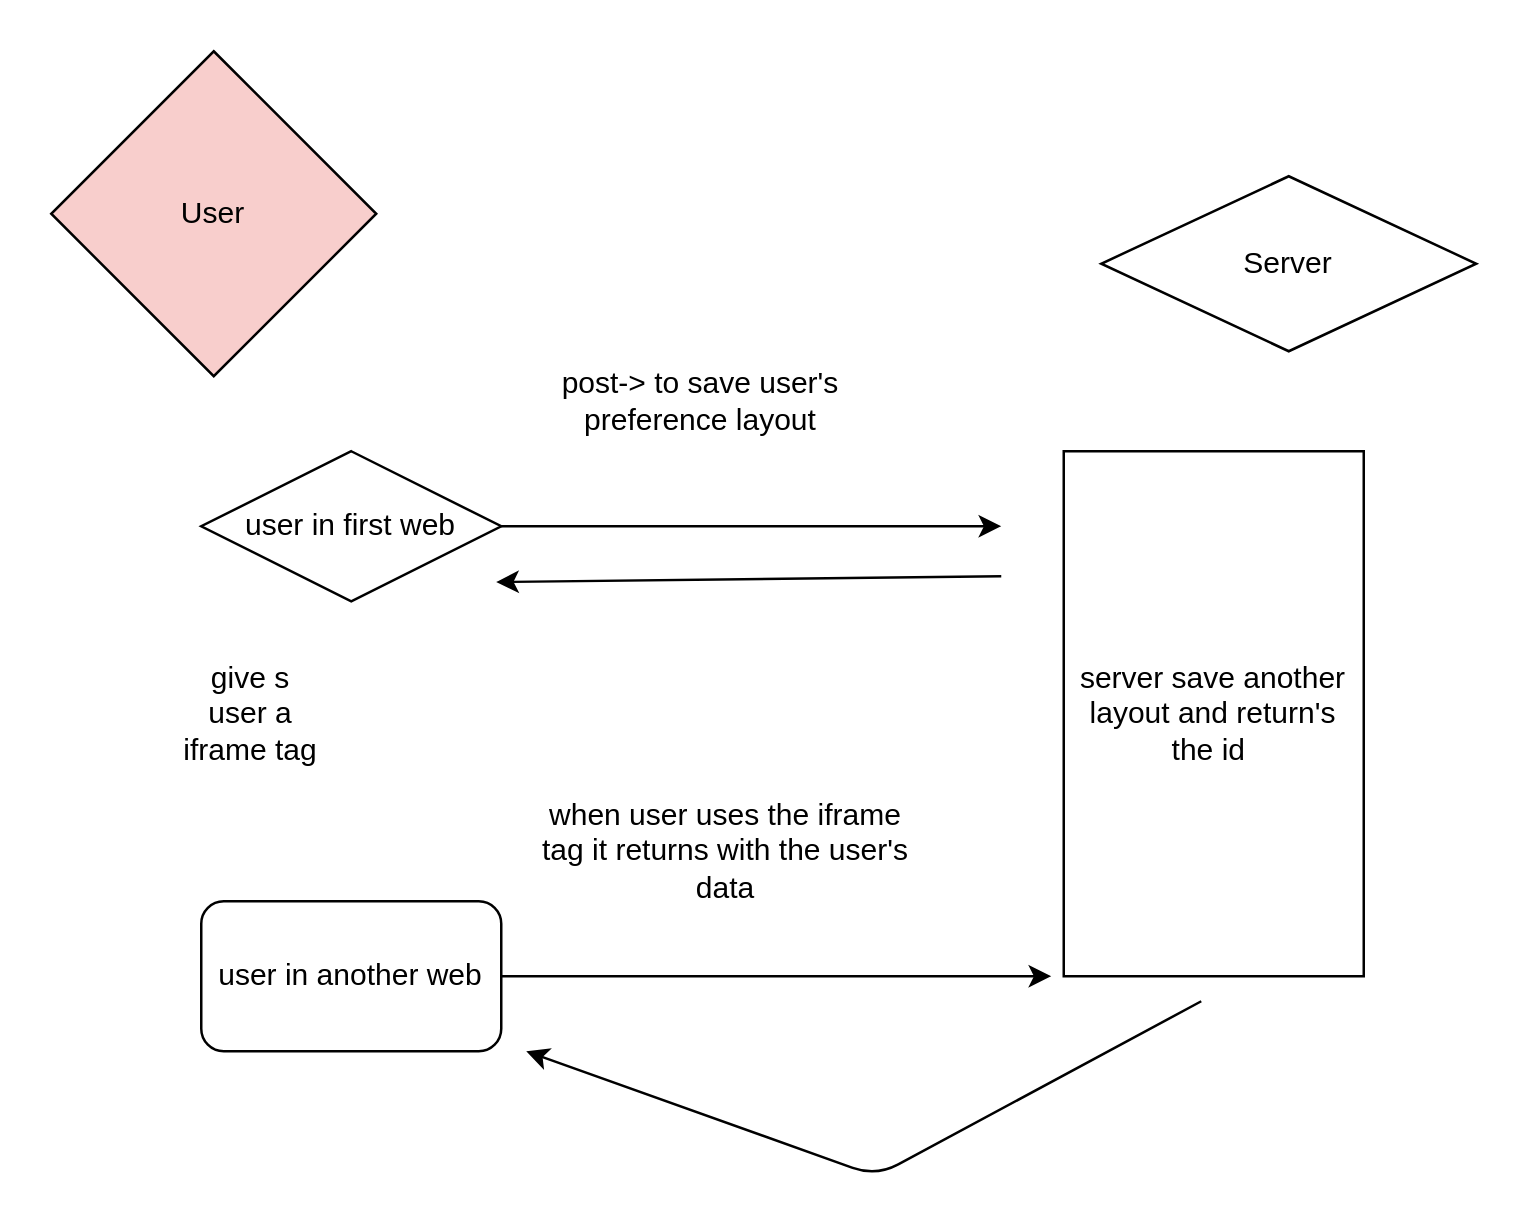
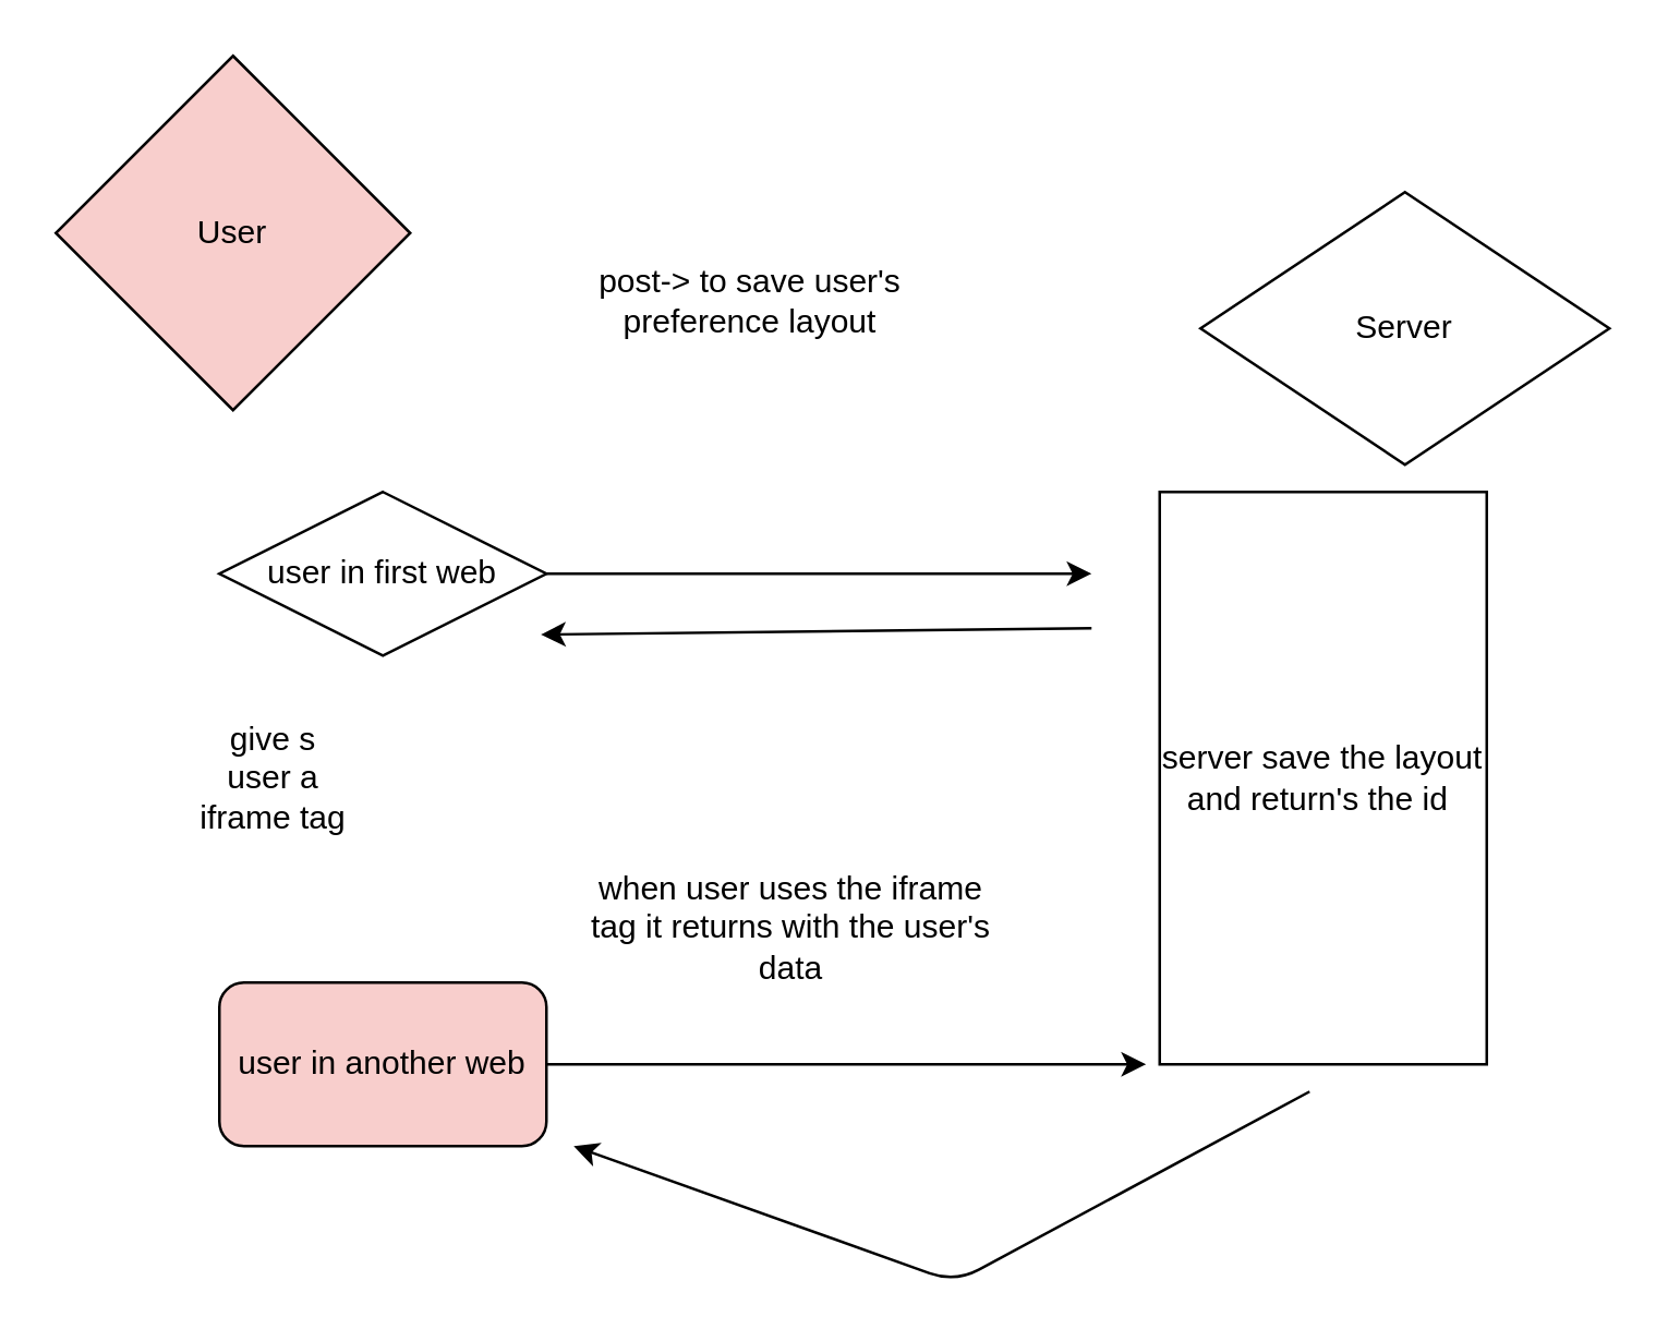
- <mxCell id="12" value="Server" style="rhombus;whiteSpace=wrap;html=1;" vertex="1" parent="1"><mxGeometry x="440" y="70" width="150" height="70" as="geometry" /></mxCell>
+ <mxCell id="12" value="Server" style="rhombus;whiteSpace=wrap;html=1;" vertex="1" parent="1"><mxGeometry x="440" y="70" width="150" height="100" as="geometry" /></mxCell>
- <mxCell id="8" value="post-&amp;gt; to save user's&lt;div&gt;preference layout&lt;/div&gt;" style="text;strokeColor=none;align=center;fillColor=none;html=1;verticalAlign=middle;whiteSpace=wrap;rounded=0;" vertex="1" parent="1"><mxGeometry x="220" y="120" width="120" height="80" as="geometry" /></mxCell>
+ <mxCell id="8" value="post-&amp;gt; to save user's&lt;div&gt;preference layout&lt;/div&gt;" style="text;strokeColor=none;align=center;fillColor=none;html=1;verticalAlign=middle;whiteSpace=wrap;rounded=0;" vertex="1" parent="1"><mxGeometry x="215" y="70" width="120" height="80" as="geometry" /></mxCell>
- <mxCell id="5" value="server save another layout and return's the id&amp;nbsp;" style="whiteSpace=wrap;html=1;" vertex="1" parent="1"><mxGeometry x="425" y="180" width="120" height="210" as="geometry" /></mxCell>
+ <mxCell id="5" value="server save the layout and return's the id&amp;nbsp;" style="whiteSpace=wrap;html=1;" vertex="1" parent="1"><mxGeometry x="425" y="180" width="120" height="210" as="geometry" /></mxCell>
- <mxCell id="7" value="user in another web" style="rounded=1;whiteSpace=wrap;html=1;" vertex="1" parent="1"><mxGeometry x="80" y="360" width="120" height="60" as="geometry" /></mxCell>
+ <mxCell id="7" value="user in another web" style="rounded=1;whiteSpace=wrap;html=1;fillColor=#f8cecc;" vertex="1" parent="1"><mxGeometry x="80" y="360" width="120" height="60" as="geometry" /></mxCell>
